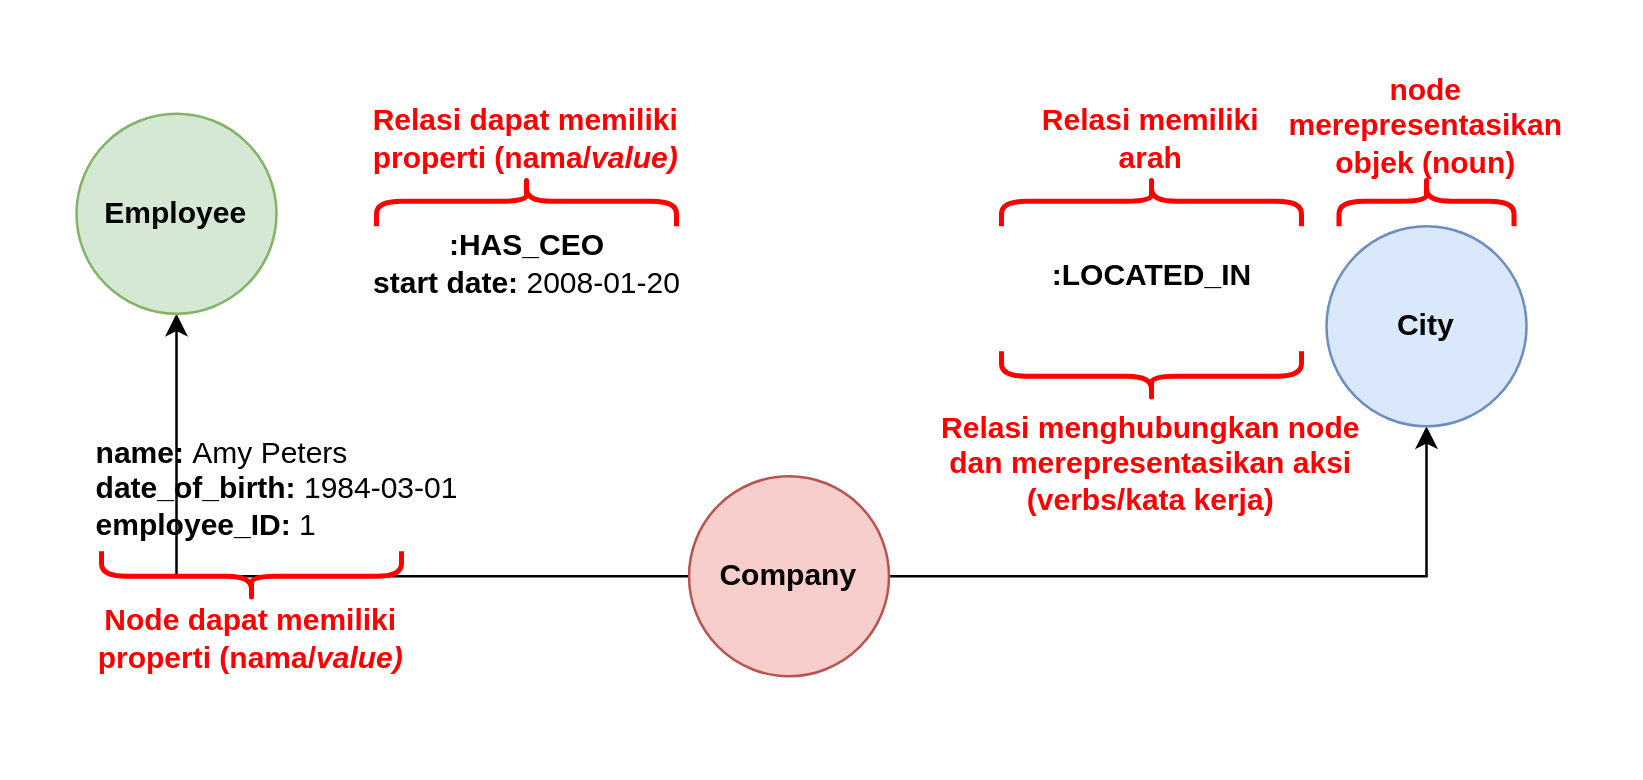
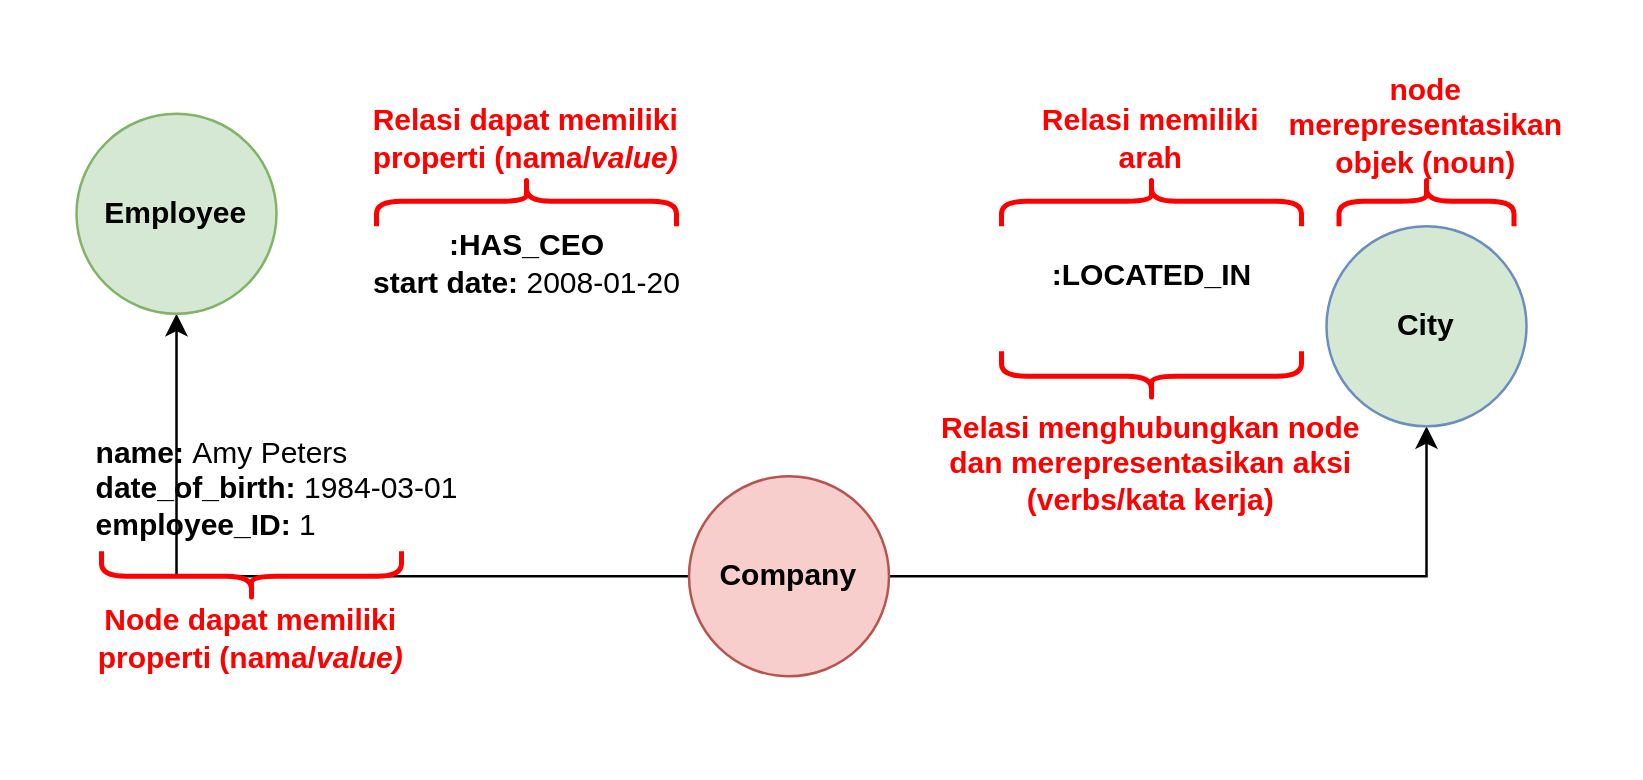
- <mxCell id="6" value="&lt;b&gt;City&lt;/b&gt;" style="ellipse;whiteSpace=wrap;html=1;aspect=fixed;fillColor=#dae8fc;strokeColor=#6c8ebf;" vertex="1" parent="1"><mxGeometry x="530" y="90" width="80" height="80" as="geometry" /></mxCell>
+ <mxCell id="6" value="&lt;b&gt;City&lt;/b&gt;" style="ellipse;whiteSpace=wrap;html=1;aspect=fixed;fillColor=#d5e8d4;strokeColor=#6c8ebf;" vertex="1" parent="1"><mxGeometry x="530" y="90" width="80" height="80" as="geometry" /></mxCell>
